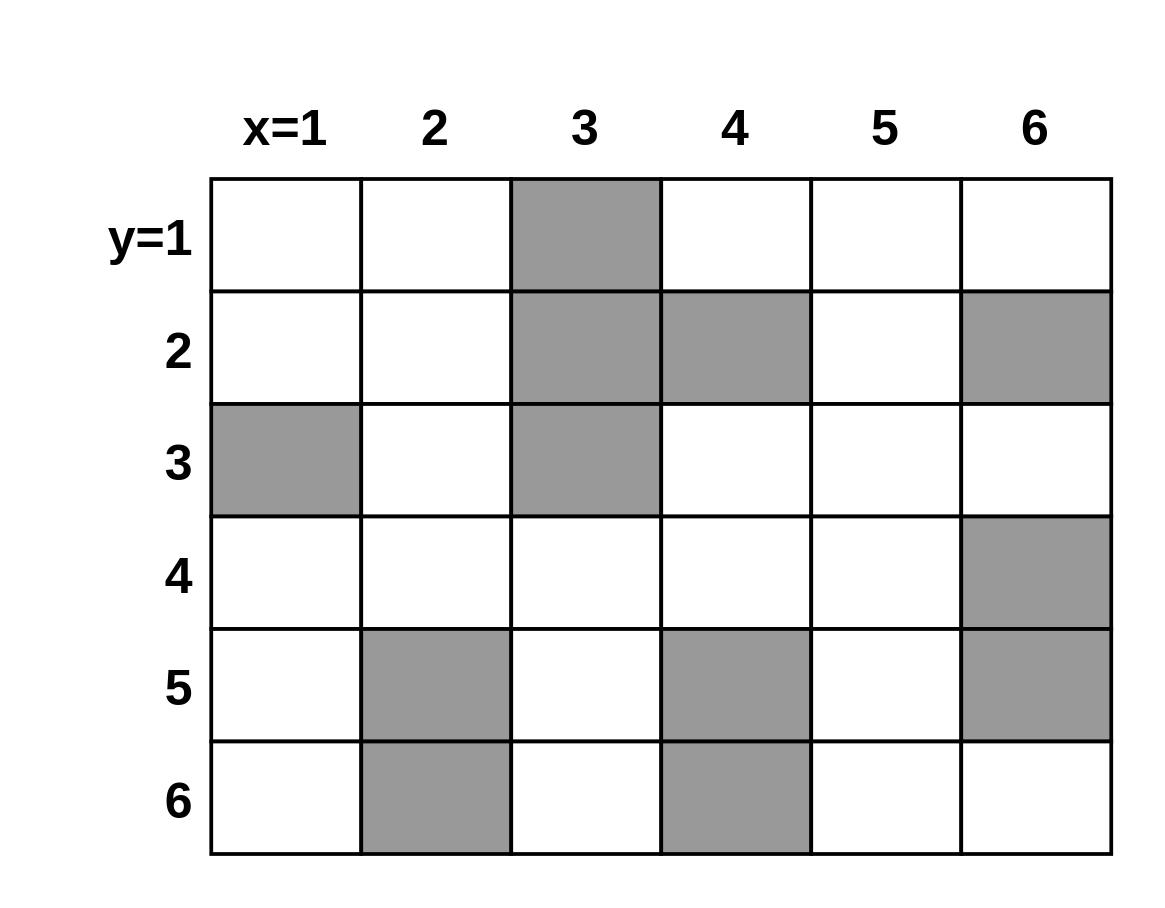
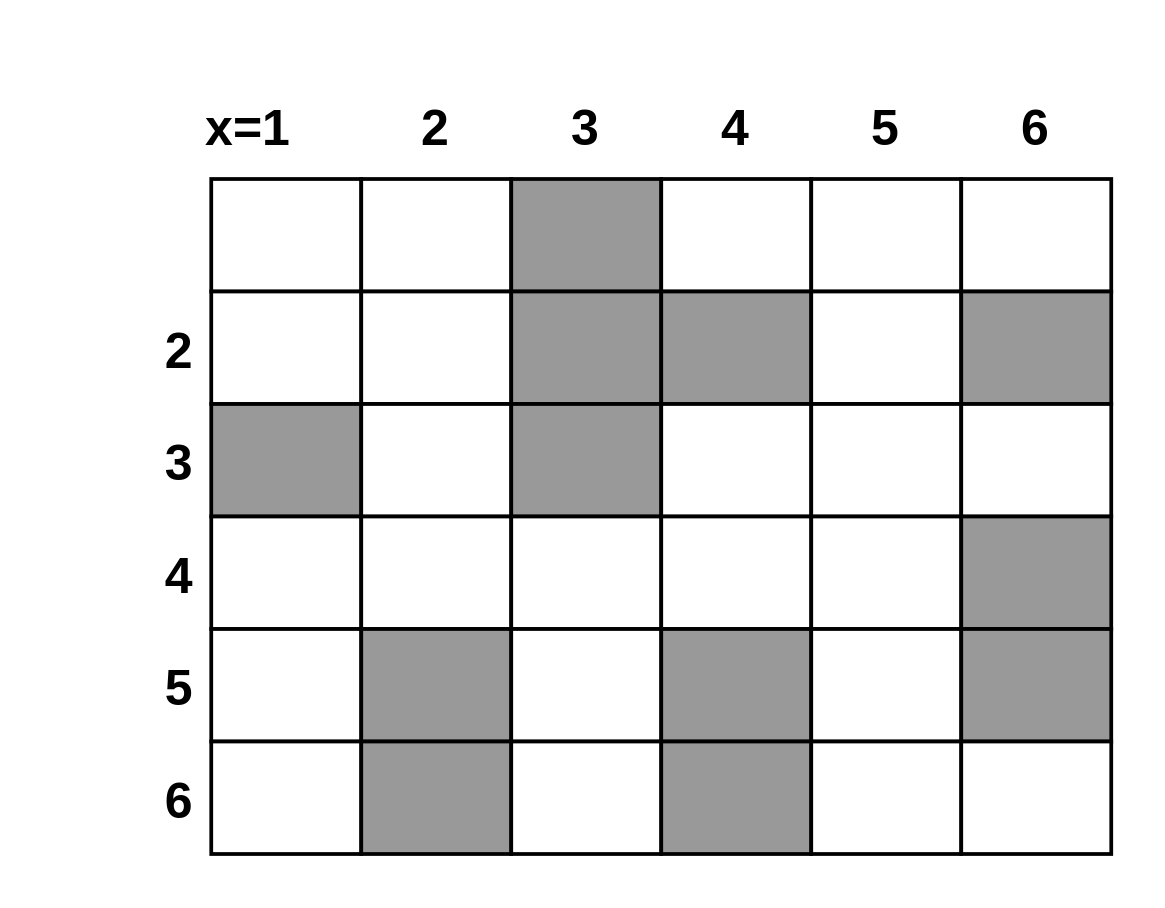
- <mxCell id="38" value="x=1" style="html=1;overflow=block;blockSpacing=1;whiteSpace=wrap;fontSize=20;fontColor=default;fontStyle=1;align=center;spacing=3.8;verticalAlign=bottom;strokeColor=#ffffff;strokeOpacity=100;strokeWidth=1.5;" vertex="1" parent="1"><mxGeometry x="84" y="20" width="60" height="45" as="geometry" /></mxCell>
+ <mxCell id="38" value="x=1" style="html=1;overflow=block;blockSpacing=1;whiteSpace=wrap;fontSize=20;fontColor=default;fontStyle=1;align=center;spacing=3.8;verticalAlign=bottom;strokeColor=#ffffff;strokeOpacity=100;strokeWidth=1.5;" vertex="1" parent="1"><mxGeometry x="69" y="20" width="60" height="45" as="geometry" /></mxCell>
- <mxCell id="44" value="y=1" style="html=1;overflow=block;blockSpacing=1;whiteSpace=wrap;fontSize=20;fontColor=default;fontStyle=1;align=right;spacing=3.8;strokeColor=#ffffff;strokeOpacity=100;strokeWidth=1.5;" vertex="1" parent="1"><mxGeometry x="20" y="71" width="60" height="45" as="geometry" /></mxCell>
